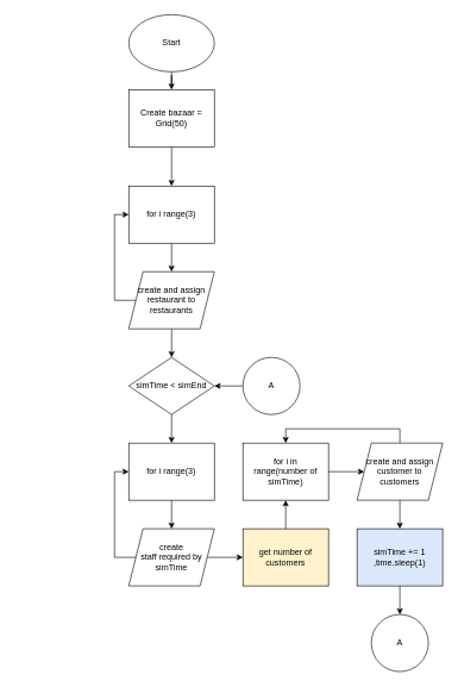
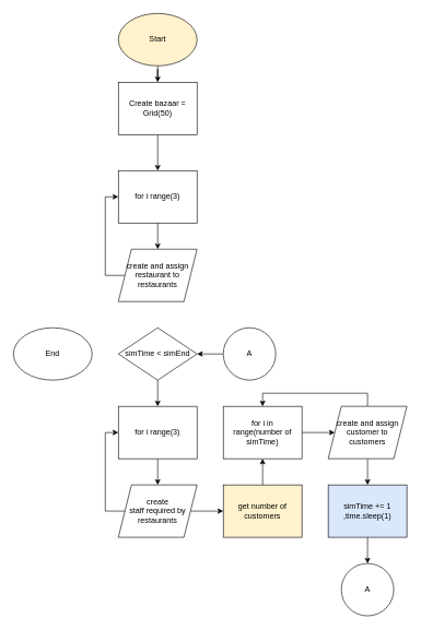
- <mxCell id="3" value="Start" style="ellipse;whiteSpace=wrap;html=1;" vertex="1" parent="1"><mxGeometry x="180" width="120" height="80" as="geometry" y="20" /></mxCell>
+ <mxCell id="3" value="Start" style="ellipse;whiteSpace=wrap;html=1;fillColor=#fff2cc;" vertex="1" parent="1"><mxGeometry x="180" width="120" height="80" as="geometry" y="20" /></mxCell>
- <mxCell id="9" value="" style="edgeStyle=orthogonalEdgeStyle;rounded=0;orthogonalLoop=1;jettySize=auto;html=1;" edge="1" parent="1" source="10" target="12"><mxGeometry relative="1" as="geometry" /></mxCell>
+ <mxCell id="30" value="End" style="ellipse;whiteSpace=wrap;html=1;" vertex="1" parent="1"><mxGeometry x="20" y="500" width="120" height="80" as="geometry" /></mxCell>
- <mxCell id="17" value="create &lt;br&gt;staff required by simTime" style="shape=parallelogram;perimeter=parallelogramPerimeter;whiteSpace=wrap;html=1;fixedSize=1;" vertex="1" parent="1"><mxGeometry x="180" y="740" width="120" height="80" as="geometry" /></mxCell>
+ <mxCell id="17" value="create &lt;br&gt;staff required by restaurants" style="shape=parallelogram;perimeter=parallelogramPerimeter;whiteSpace=wrap;html=1;fixedSize=1;" vertex="1" parent="1"><mxGeometry x="180" y="740" width="120" height="80" as="geometry" /></mxCell>
